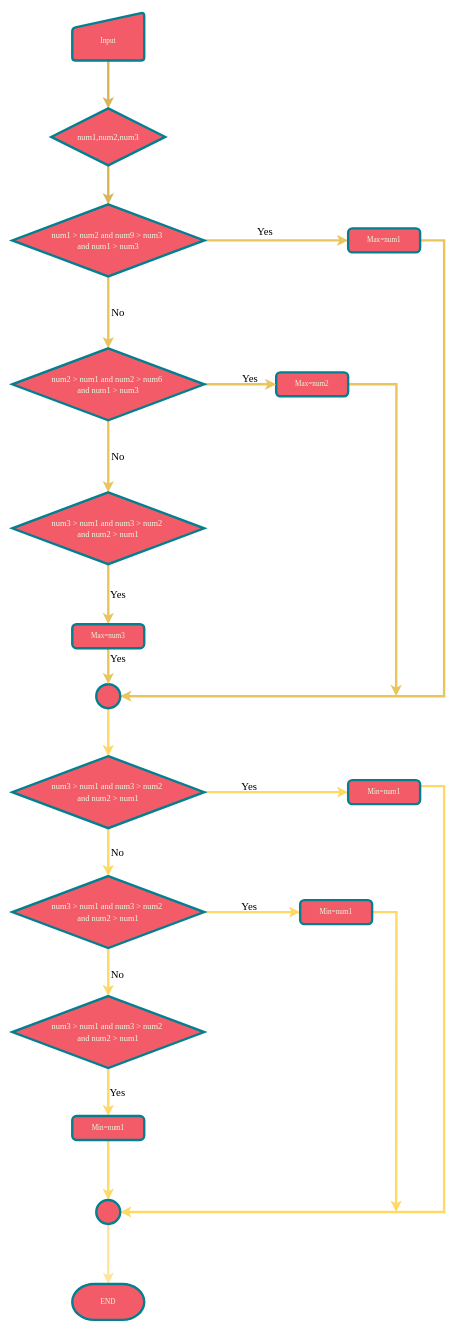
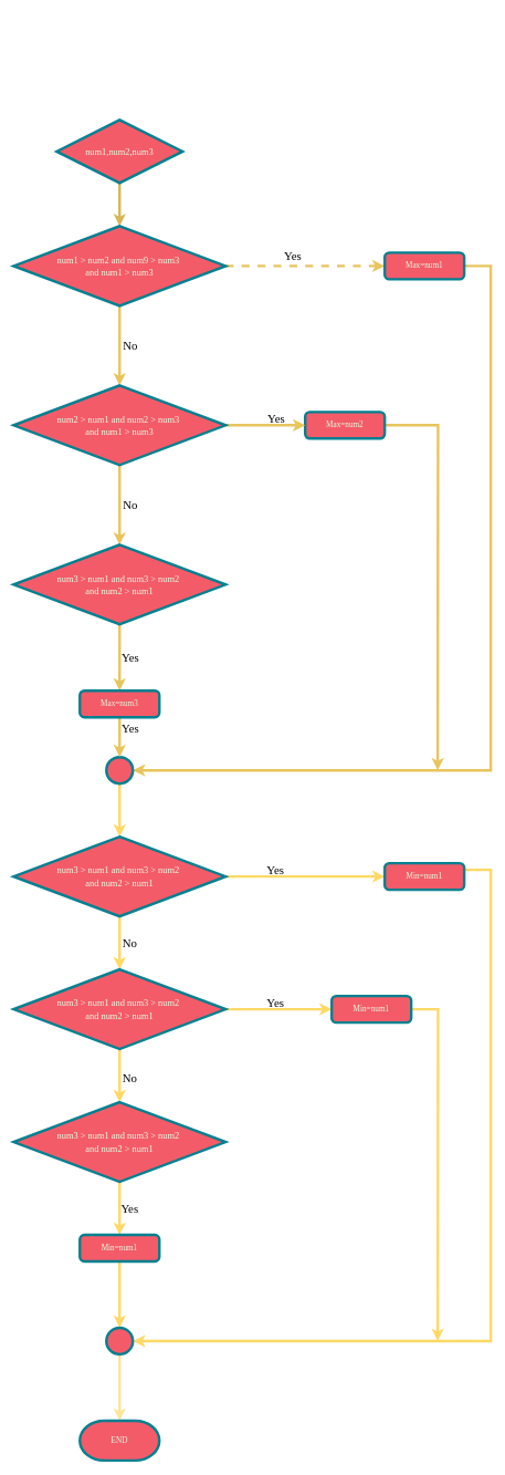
- <mxCell id="3" value="&lt;br&gt;Input" style="html=1;strokeWidth=4;shape=manualInput;whiteSpace=wrap;rounded=1;size=26;arcSize=11;fontFamily=Times New Roman;fillColor=#F45B69;strokeColor=#028090;fontColor=#E4FDE1;" parent="1" vertex="1"><mxGeometry x="120" y="20" width="120" height="80" as="geometry" /></mxCell>
- <mxCell id="2" style="edgeStyle=orthogonalEdgeStyle;rounded=0;orthogonalLoop=1;jettySize=auto;html=1;exitX=0.5;exitY=1;exitDx=0;exitDy=0;entryX=0.5;entryY=0;entryDx=0;entryDy=0;entryPerimeter=0;fontFamily=Times New Roman;fontColor=#E4FDE1;labelBackgroundColor=#114B5F;strokeWidth=4;strokeColor=#D6B656;" parent="1" source="3" target="5" edge="1"><mxGeometry relative="1" as="geometry" /></mxCell>
- <mxCell id="6" style="edgeStyle=orthogonalEdgeStyle;rounded=0;orthogonalLoop=1;jettySize=auto;html=1;exitX=1;exitY=0.5;exitDx=0;exitDy=0;exitPerimeter=0;entryX=0;entryY=0.5;entryDx=0;entryDy=0;fontFamily=Times New Roman;labelBackgroundColor=#114B5F;strokeWidth=4;fontColor=#E8C55D;strokeColor=#E8C55D;" parent="1" source="8" target="11" edge="1"><mxGeometry relative="1" as="geometry" /></mxCell>
+ <mxCell id="6" style="edgeStyle=orthogonalEdgeStyle;rounded=0;orthogonalLoop=1;jettySize=auto;html=1;exitX=1;exitY=0.5;exitDx=0;exitDy=0;exitPerimeter=0;entryX=0;entryY=0.5;entryDx=0;entryDy=0;fontFamily=Times New Roman;labelBackgroundColor=#114B5F;strokeWidth=4;fontColor=#E8C55D;strokeColor=#E8C55D;dashed=1;" parent="1" source="8" target="11" edge="1"><mxGeometry relative="1" as="geometry" /></mxCell>
- <mxCell id="16" value="&lt;div style=&quot;font-size: 14px; line-height: 19px;&quot;&gt;&lt;span style=&quot;&quot;&gt;num2 &amp;gt;&amp;nbsp;num1 and num2 &amp;gt; num6&amp;nbsp;&lt;/span&gt;&lt;/div&gt;&lt;div style=&quot;font-size: 14px; line-height: 19px;&quot;&gt;&lt;span style=&quot;&quot;&gt;and num1 &amp;gt; num3&lt;/span&gt;&lt;/div&gt;" style="strokeWidth=4;html=1;shape=mxgraph.flowchart.decision;whiteSpace=wrap;fontFamily=Times New Roman;labelBackgroundColor=none;fillColor=#F45B69;strokeColor=#028090;fontColor=#E4FDE1;" parent="1" vertex="1"><mxGeometry x="20" y="580" width="320" height="120" as="geometry" /></mxCell>
+ <mxCell id="16" value="&lt;div style=&quot;font-size: 14px; line-height: 19px;&quot;&gt;&lt;span style=&quot;&quot;&gt;num2 &amp;gt;&amp;nbsp;num1 and num2 &amp;gt; num3&amp;nbsp;&lt;/span&gt;&lt;/div&gt;&lt;div style=&quot;font-size: 14px; line-height: 19px;&quot;&gt;&lt;span style=&quot;&quot;&gt;and num1 &amp;gt; num3&lt;/span&gt;&lt;/div&gt;" style="strokeWidth=4;html=1;shape=mxgraph.flowchart.decision;whiteSpace=wrap;fontFamily=Times New Roman;labelBackgroundColor=none;fillColor=#F45B69;strokeColor=#028090;fontColor=#E4FDE1;" parent="1" vertex="1"><mxGeometry x="20" y="580" width="320" height="120" as="geometry" /></mxCell>
